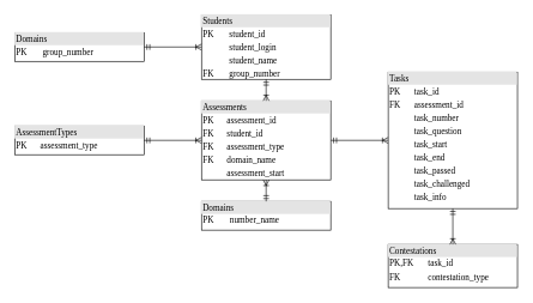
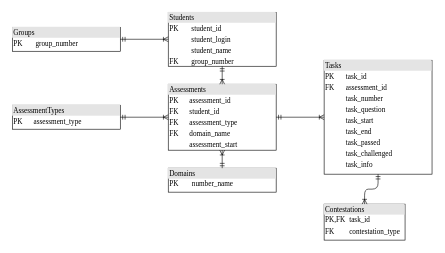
- <mxCell id="2" value="&lt;div style=&quot;box-sizing:border-box;width:100%;background:#e4e4e4;padding:2px;&quot;&gt;Domains&lt;/div&gt;&lt;table style=&quot;width:100%;font-size:1em;&quot; cellpadding=&quot;2&quot; cellspacing=&quot;0&quot;&gt;&lt;tbody&gt;&lt;tr&gt;&lt;td&gt;PK&lt;/td&gt;&lt;td&gt;group_number&lt;/td&gt;&lt;/tr&gt;&lt;/tbody&gt;&lt;/table&gt;" style="verticalAlign=top;align=left;overflow=fill;html=1;rounded=0;shadow=0;comic=0;labelBackgroundColor=none;strokeWidth=1;fontFamily=Verdana;fontSize=12" parent="1" vertex="1"><mxGeometry x="20" y="45" width="180" height="40" as="geometry" /></mxCell>
+ <mxCell id="2" value="&lt;div style=&quot;box-sizing:border-box;width:100%;background:#e4e4e4;padding:2px;&quot;&gt;Groups&lt;/div&gt;&lt;table style=&quot;width:100%;font-size:1em;&quot; cellpadding=&quot;2&quot; cellspacing=&quot;0&quot;&gt;&lt;tbody&gt;&lt;tr&gt;&lt;td&gt;PK&lt;/td&gt;&lt;td&gt;group_number&lt;/td&gt;&lt;/tr&gt;&lt;/tbody&gt;&lt;/table&gt;" style="verticalAlign=top;align=left;overflow=fill;html=1;rounded=0;shadow=0;comic=0;labelBackgroundColor=none;strokeWidth=1;fontFamily=Verdana;fontSize=12" parent="1" vertex="1"><mxGeometry x="20" y="45" width="180" height="40" as="geometry" /></mxCell>
- <mxCell id="13" value="&lt;div style=&quot;box-sizing:border-box;width:100%;background:#e4e4e4;padding:2px;&quot;&gt;Contestations&lt;/div&gt;&lt;table style=&quot;width:100%;font-size:1em;&quot; cellpadding=&quot;2&quot; cellspacing=&quot;0&quot;&gt;&lt;tbody&gt;&lt;tr&gt;&lt;td&gt;PK,FK&lt;/td&gt;&lt;td&gt;task_id&lt;/td&gt;&lt;/tr&gt;&lt;tr&gt;&lt;td&gt;FK&lt;/td&gt;&lt;td&gt;contestation_type&lt;/td&gt;&lt;/tr&gt;&lt;/tbody&gt;&lt;/table&gt;" style="verticalAlign=top;align=left;overflow=fill;html=1;rounded=0;shadow=0;comic=0;labelBackgroundColor=none;strokeWidth=1;fontFamily=Verdana;fontSize=12" parent="1" vertex="1"><mxGeometry x="540" y="340" width="180" height="60" as="geometry" /></mxCell>
+ <mxCell id="13" value="&lt;div style=&quot;box-sizing:border-box;width:100%;background:#e4e4e4;padding:2px;&quot;&gt;Contestations&lt;/div&gt;&lt;table style=&quot;width:100%;font-size:1em;&quot; cellpadding=&quot;2&quot; cellspacing=&quot;0&quot;&gt;&lt;tbody&gt;&lt;tr&gt;&lt;td&gt;PK,FK&lt;/td&gt;&lt;td&gt;task_id&lt;/td&gt;&lt;/tr&gt;&lt;tr&gt;&lt;td&gt;FK&lt;/td&gt;&lt;td&gt;contestation_type&lt;/td&gt;&lt;/tr&gt;&lt;/tbody&gt;&lt;/table&gt;" style="verticalAlign=top;align=left;overflow=fill;html=1;rounded=0;shadow=0;comic=0;labelBackgroundColor=none;strokeWidth=1;fontFamily=Verdana;fontSize=12" parent="1" vertex="1"><mxGeometry x="540" y="340" width="135" height="60" as="geometry" /></mxCell>
